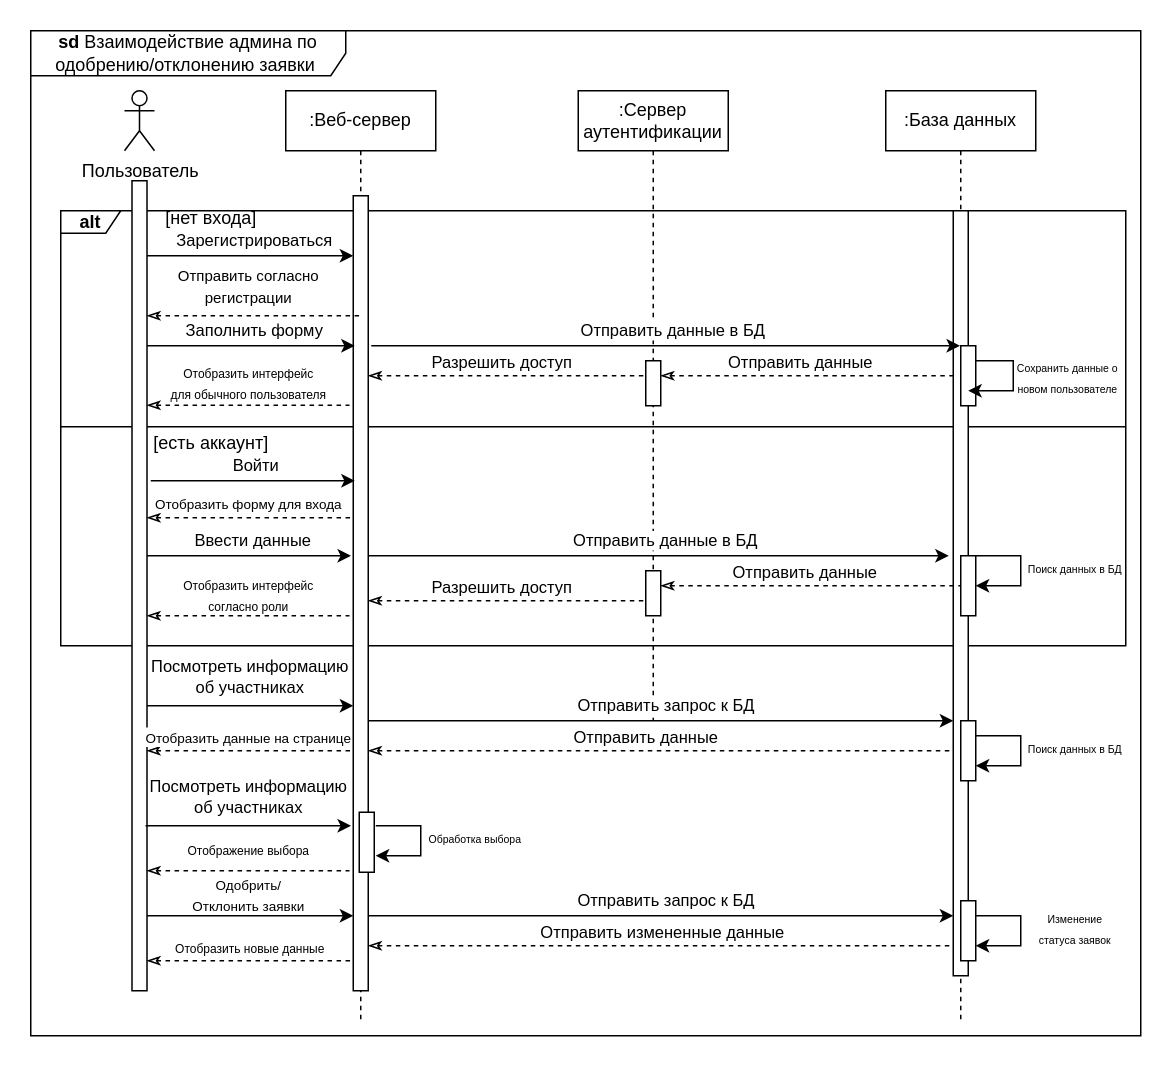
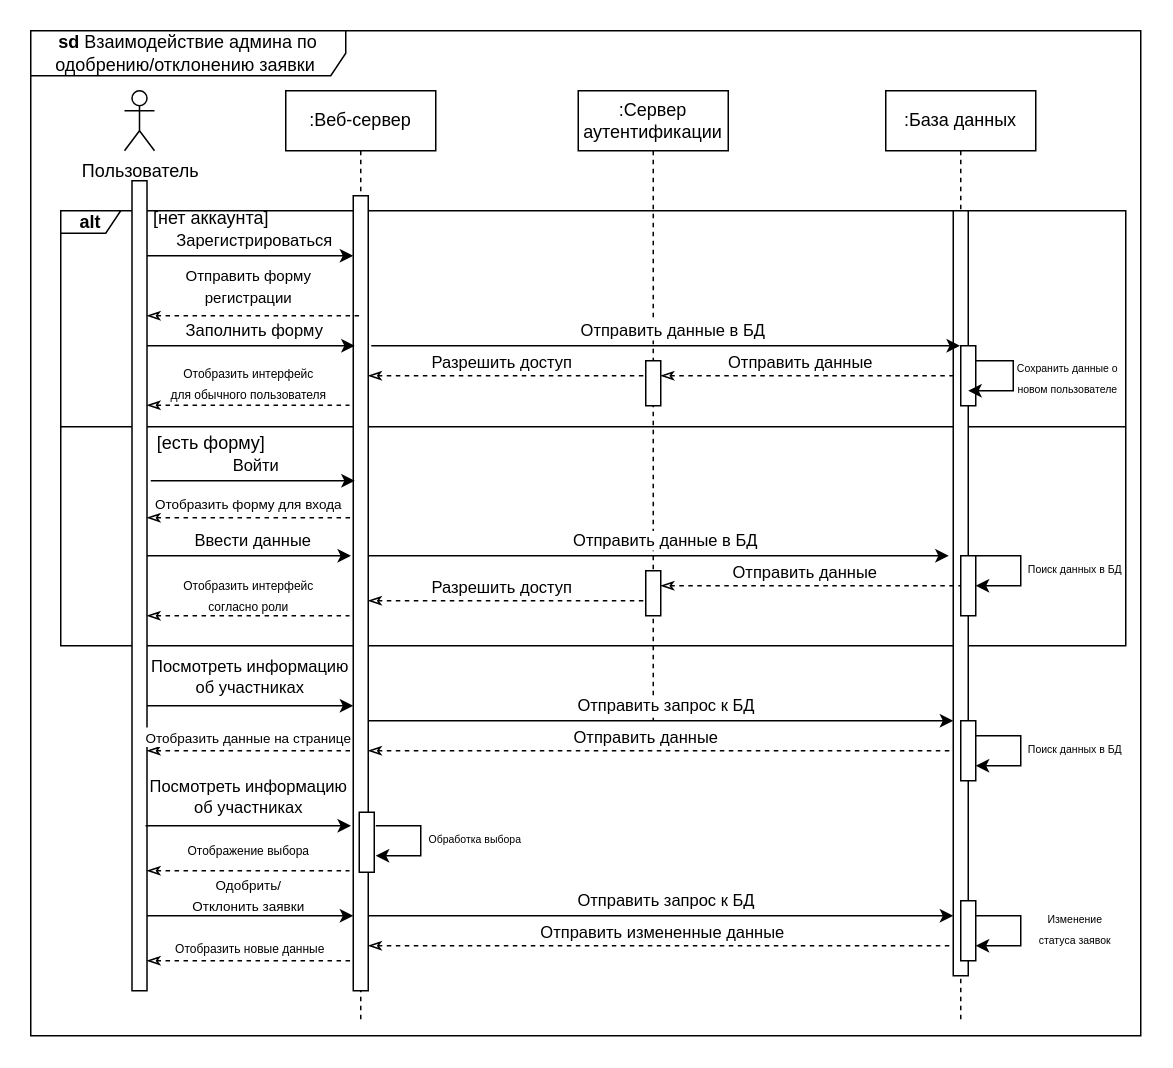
- <mxCell id="23" value="[нет входа]" style="text;html=1;align=center;verticalAlign=middle;resizable=0;points=[];autosize=1;strokeColor=none;fillColor=none;" vertex="1" parent="1"><mxGeometry x="90" y="130" width="100" height="30" as="geometry" /></mxCell>
+ <mxCell id="23" value="[нет аккаунта]" style="text;html=1;align=center;verticalAlign=middle;resizable=0;points=[];autosize=1;strokeColor=none;fillColor=none;" vertex="1" parent="1"><mxGeometry x="90" y="130" width="100" height="30" as="geometry" /></mxCell>
- <mxCell id="27" value="&lt;font style=&quot;font-size: 10px;&quot;&gt;Отправить согласно &lt;br&gt;регистрации&lt;/font&gt;" style="text;html=1;align=center;verticalAlign=middle;resizable=0;points=[];autosize=1;strokeColor=none;fillColor=none;" vertex="1" parent="1"><mxGeometry x="110" y="170" width="110" height="40" as="geometry" /></mxCell>
+ <mxCell id="27" value="&lt;font style=&quot;font-size: 10px;&quot;&gt;Отправить форму &lt;br&gt;регистрации&lt;/font&gt;" style="text;html=1;align=center;verticalAlign=middle;resizable=0;points=[];autosize=1;strokeColor=none;fillColor=none;" vertex="1" parent="1"><mxGeometry x="110" y="170" width="110" height="40" as="geometry" /></mxCell>
- <mxCell id="24" value="[есть аккаунт]" style="text;html=1;align=center;verticalAlign=middle;resizable=0;points=[];autosize=1;strokeColor=none;fillColor=none;" vertex="1" parent="1"><mxGeometry x="90" y="280" width="100" height="30" as="geometry" /></mxCell>
+ <mxCell id="24" value="[есть форму]" style="text;html=1;align=center;verticalAlign=middle;resizable=0;points=[];autosize=1;strokeColor=none;fillColor=none;" vertex="1" parent="1"><mxGeometry x="90" y="280" width="100" height="30" as="geometry" /></mxCell>
